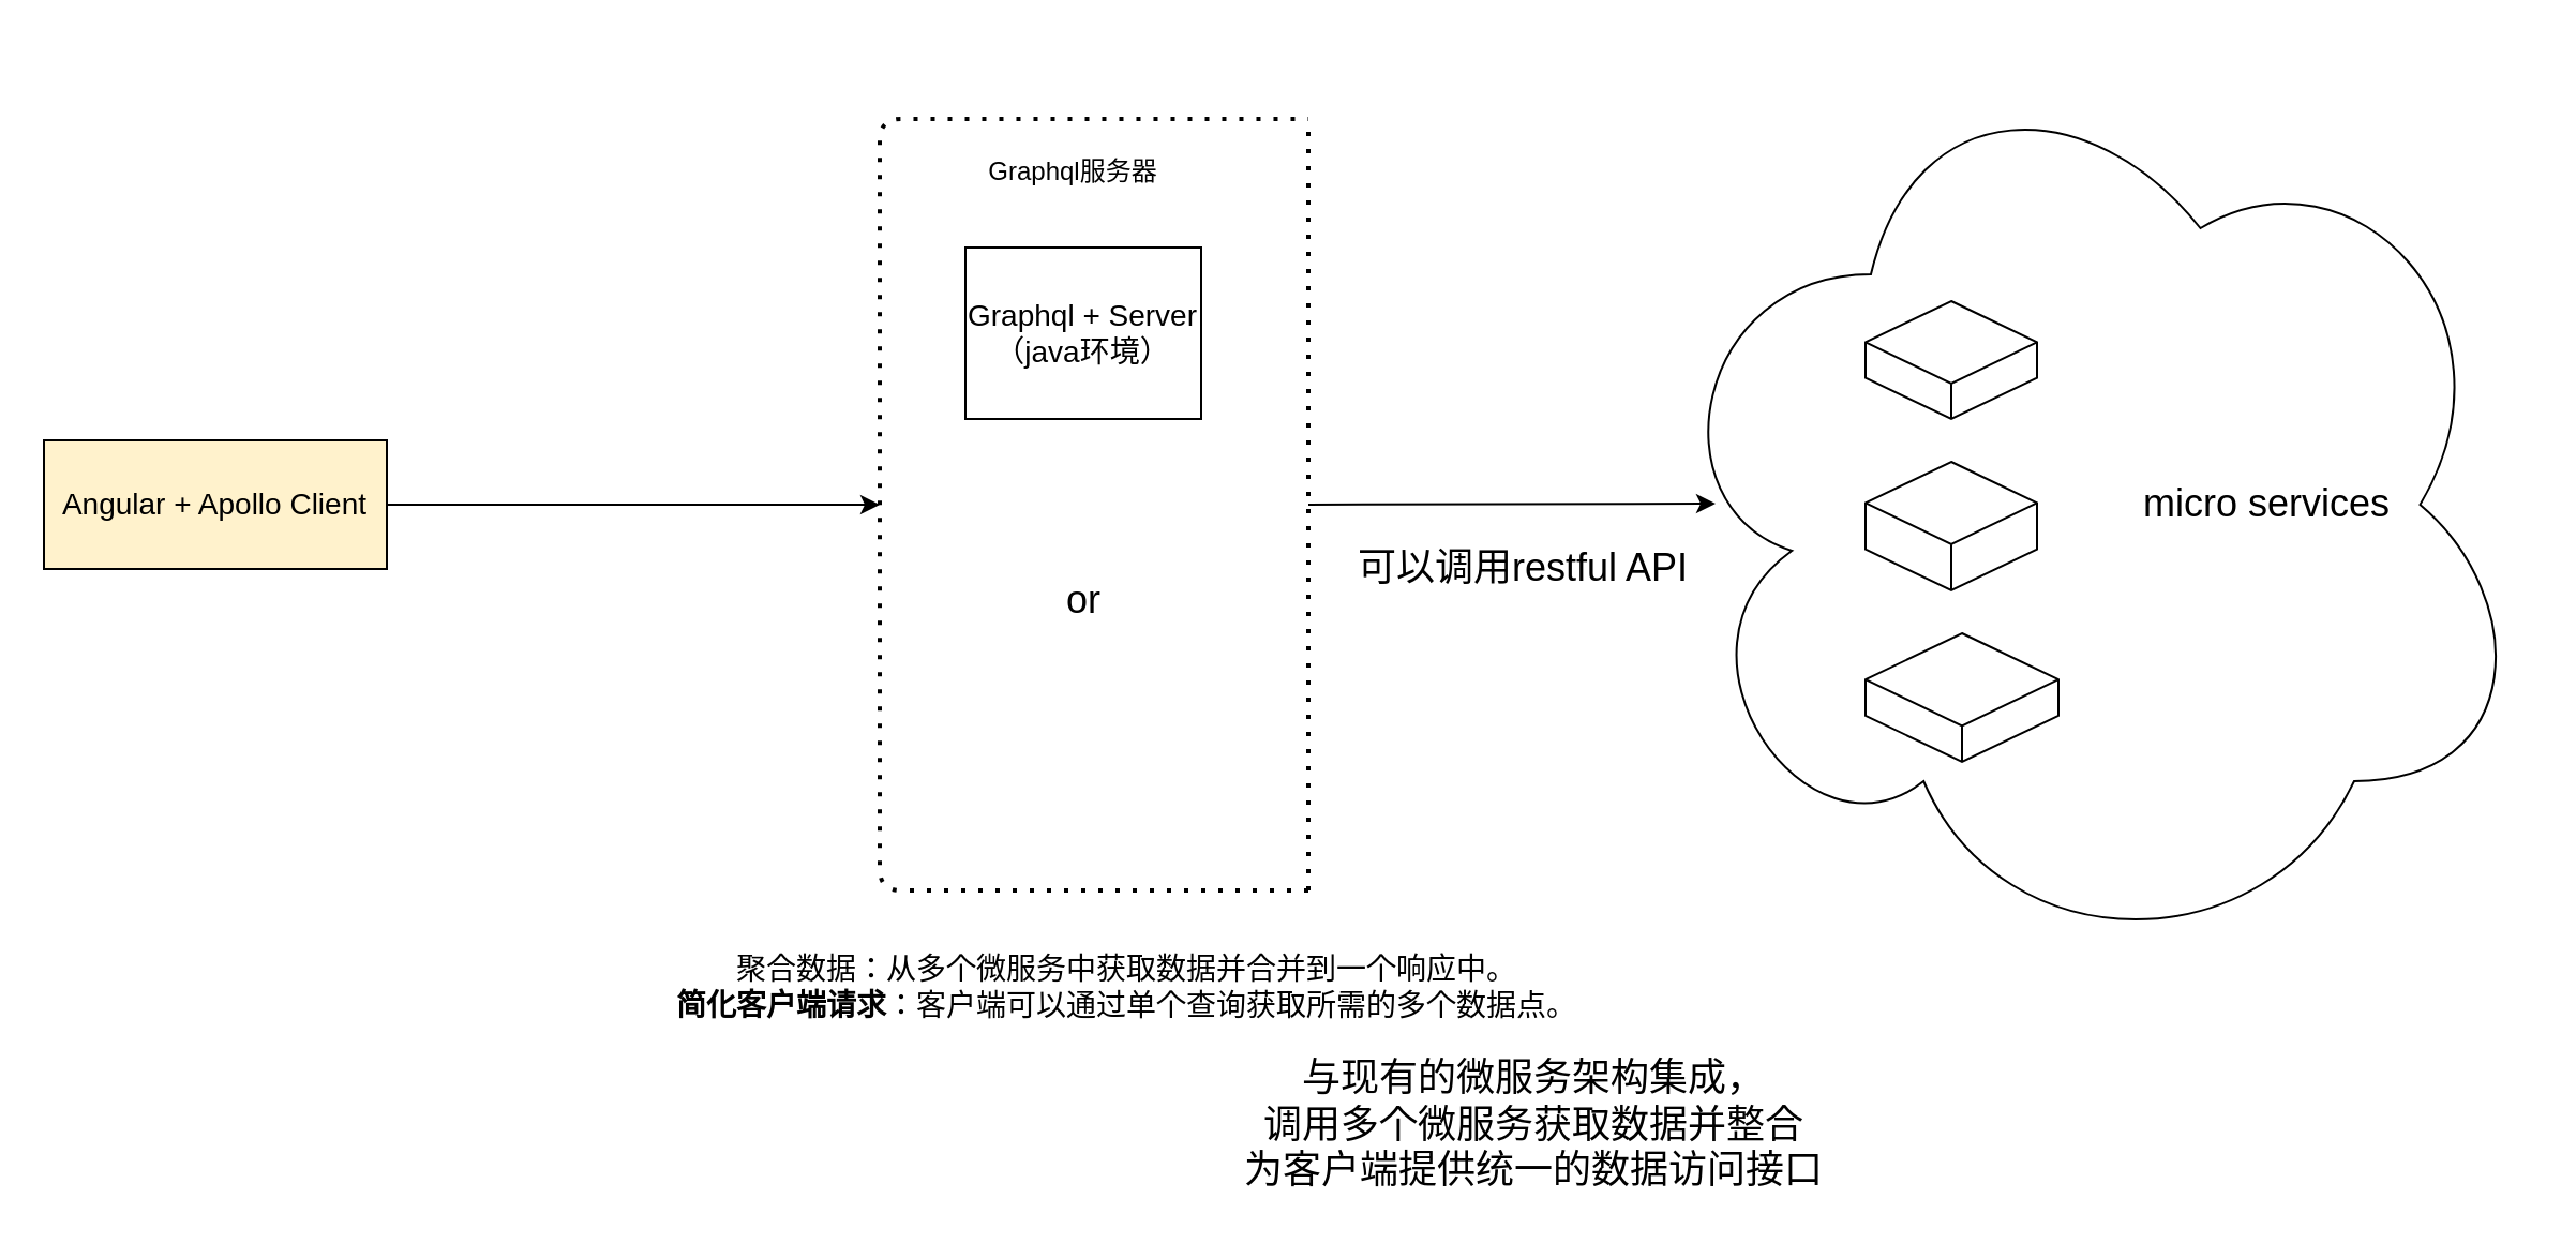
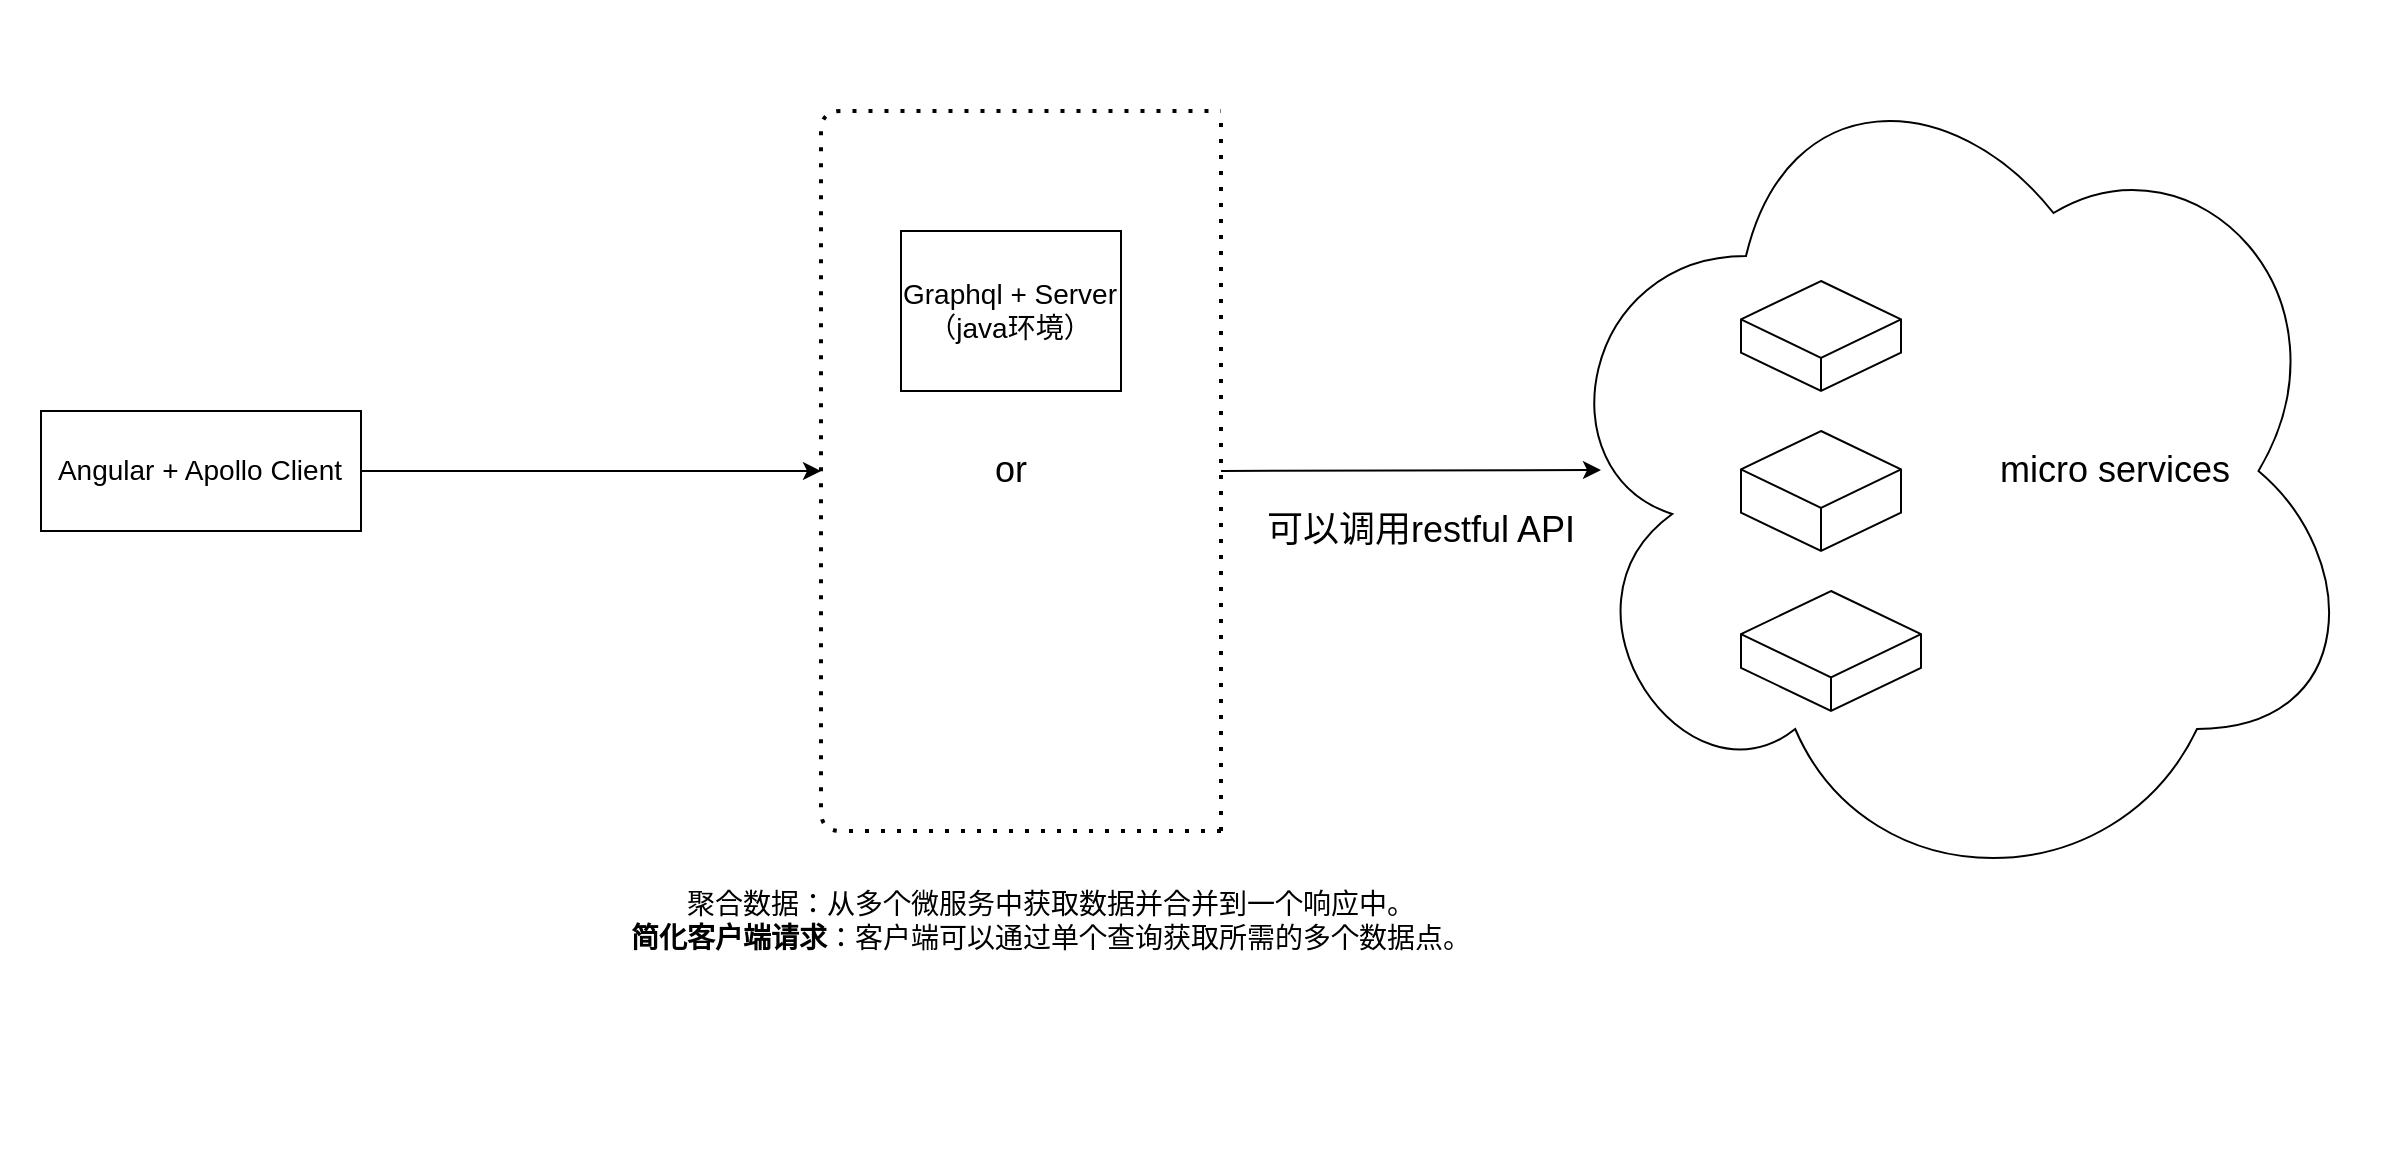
- <mxCell id="15" value="Graphql服务器" style="text;html=1;align=center;verticalAlign=middle;resizable=0;points=[];autosize=1;strokeColor=none;fillColor=none;" parent="1" vertex="1"><mxGeometry x="450" y="65" width="100" height="30" as="geometry" /></mxCell>
- <mxCell id="3" value="&lt;font style=&quot;font-size: 14px;&quot;&gt;Angular + Apollo Client&lt;/font&gt;" style="whiteSpace=wrap;html=1;fillColor=#fff2cc;" parent="1" vertex="1"><mxGeometry x="20" y="205" width="160" height="60" as="geometry" /></mxCell>
+ <mxCell id="3" value="&lt;font style=&quot;font-size: 14px;&quot;&gt;Angular + Apollo Client&lt;/font&gt;" style="whiteSpace=wrap;html=1;" parent="1" vertex="1"><mxGeometry x="20" y="205" width="160" height="60" as="geometry" /></mxCell>
- <mxCell id="5" value="&lt;font style=&quot;font-size: 18px;&quot;&gt;or&lt;/font&gt;" style="text;html=1;align=center;verticalAlign=middle;resizable=0;points=[];autosize=1;strokeColor=none;fillColor=none;" parent="1" vertex="1"><mxGeometry x="485" y="260" width="40" height="40" as="geometry" /></mxCell>
+ <mxCell id="5" value="&lt;font style=&quot;font-size: 18px;&quot;&gt;or&lt;/font&gt;" style="text;html=1;align=center;verticalAlign=middle;resizable=0;points=[];autosize=1;strokeColor=none;fillColor=none;" parent="1" vertex="1"><mxGeometry x="485" y="215" width="40" height="40" as="geometry" /></mxCell>
- <mxCell id="12" value="与现有的微服务架构集成，&lt;br&gt;调用多个微服务获取数据并整合&lt;br&gt;为客户端提供统一的数据访问接口" style="text;html=1;align=center;verticalAlign=middle;resizable=0;points=[];autosize=1;strokeColor=none;fillColor=none;fontSize=18;" parent="1" vertex="1"><mxGeometry x="570" y="485" width="290" height="80" as="geometry" /></mxCell>
